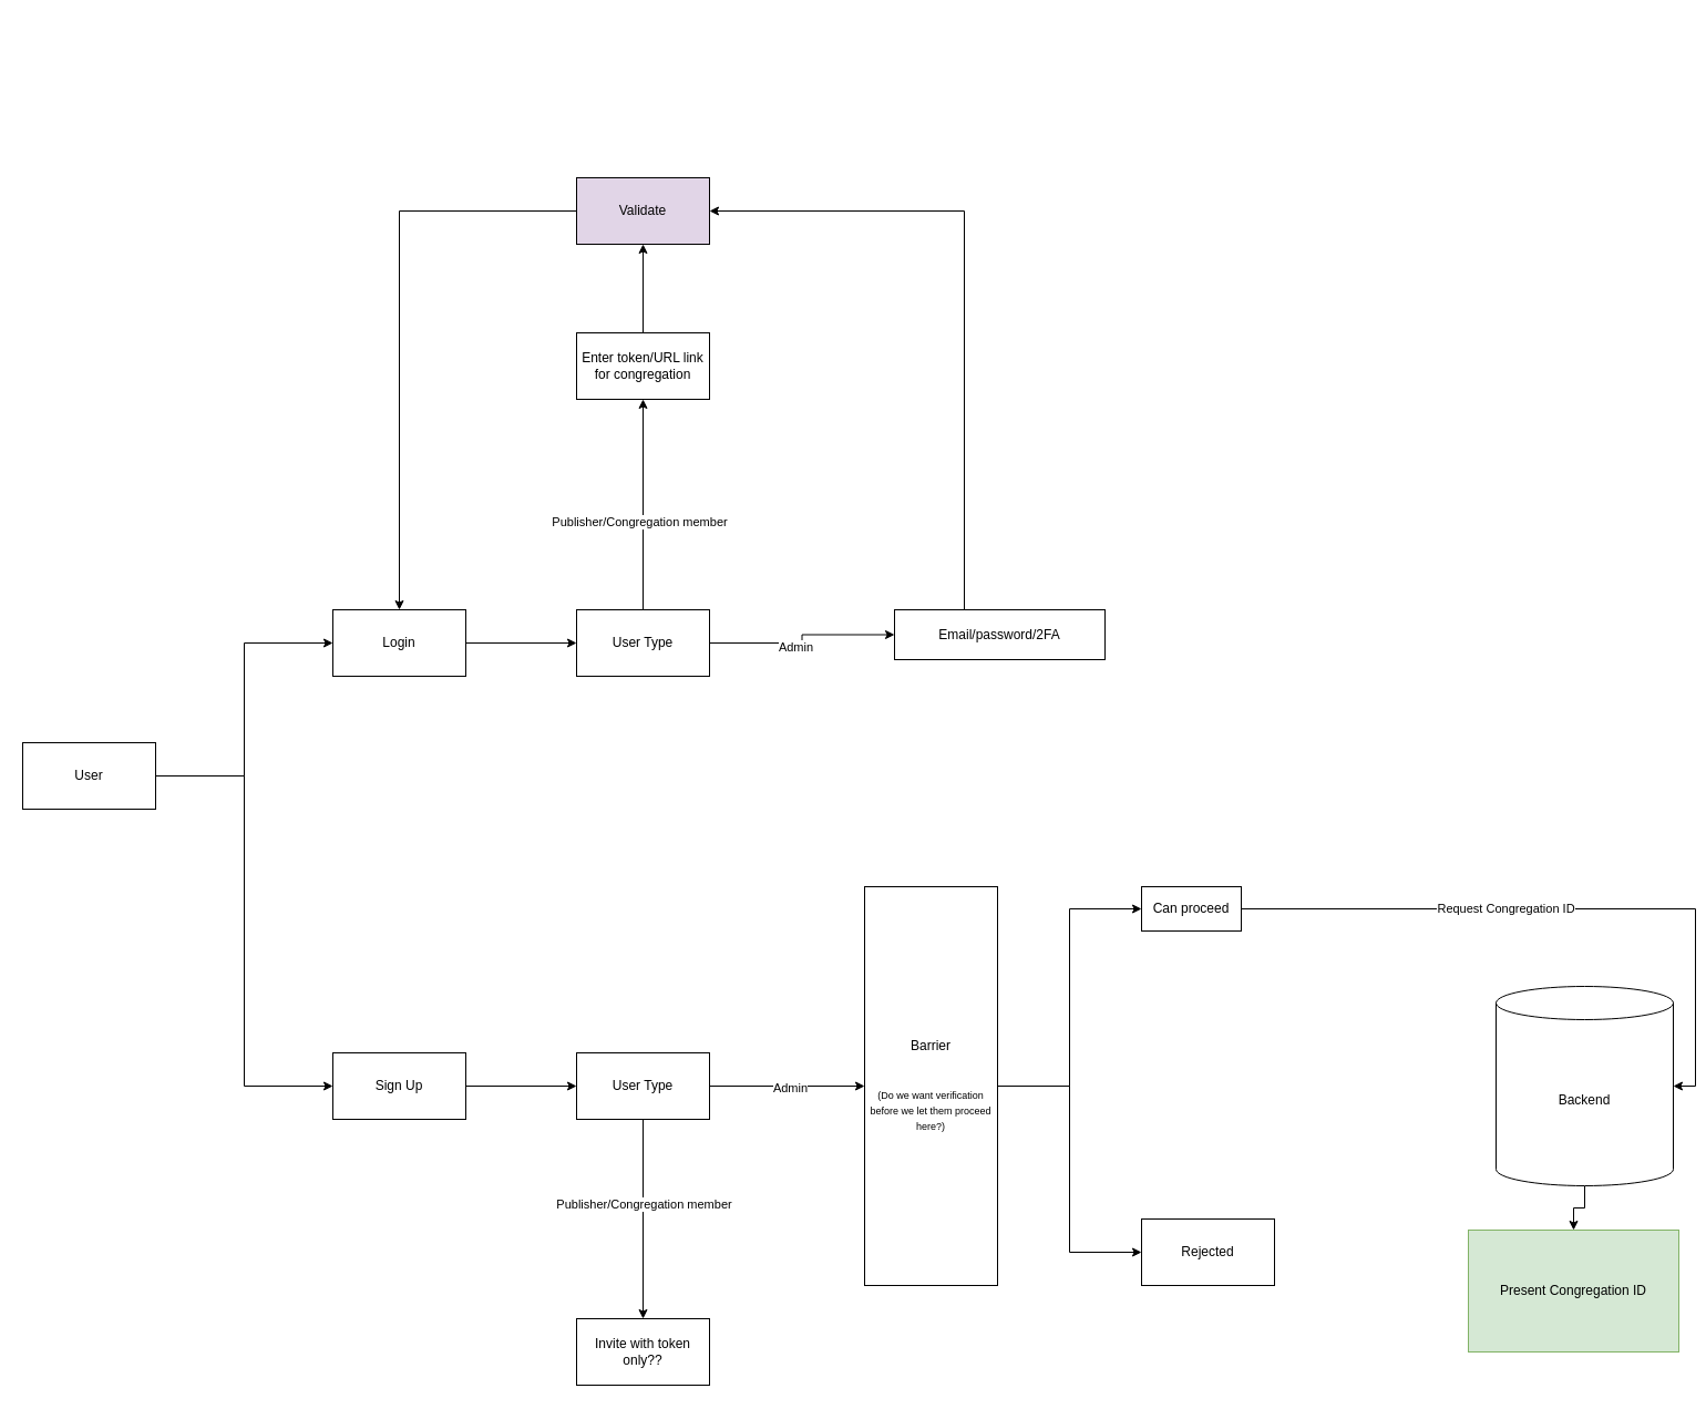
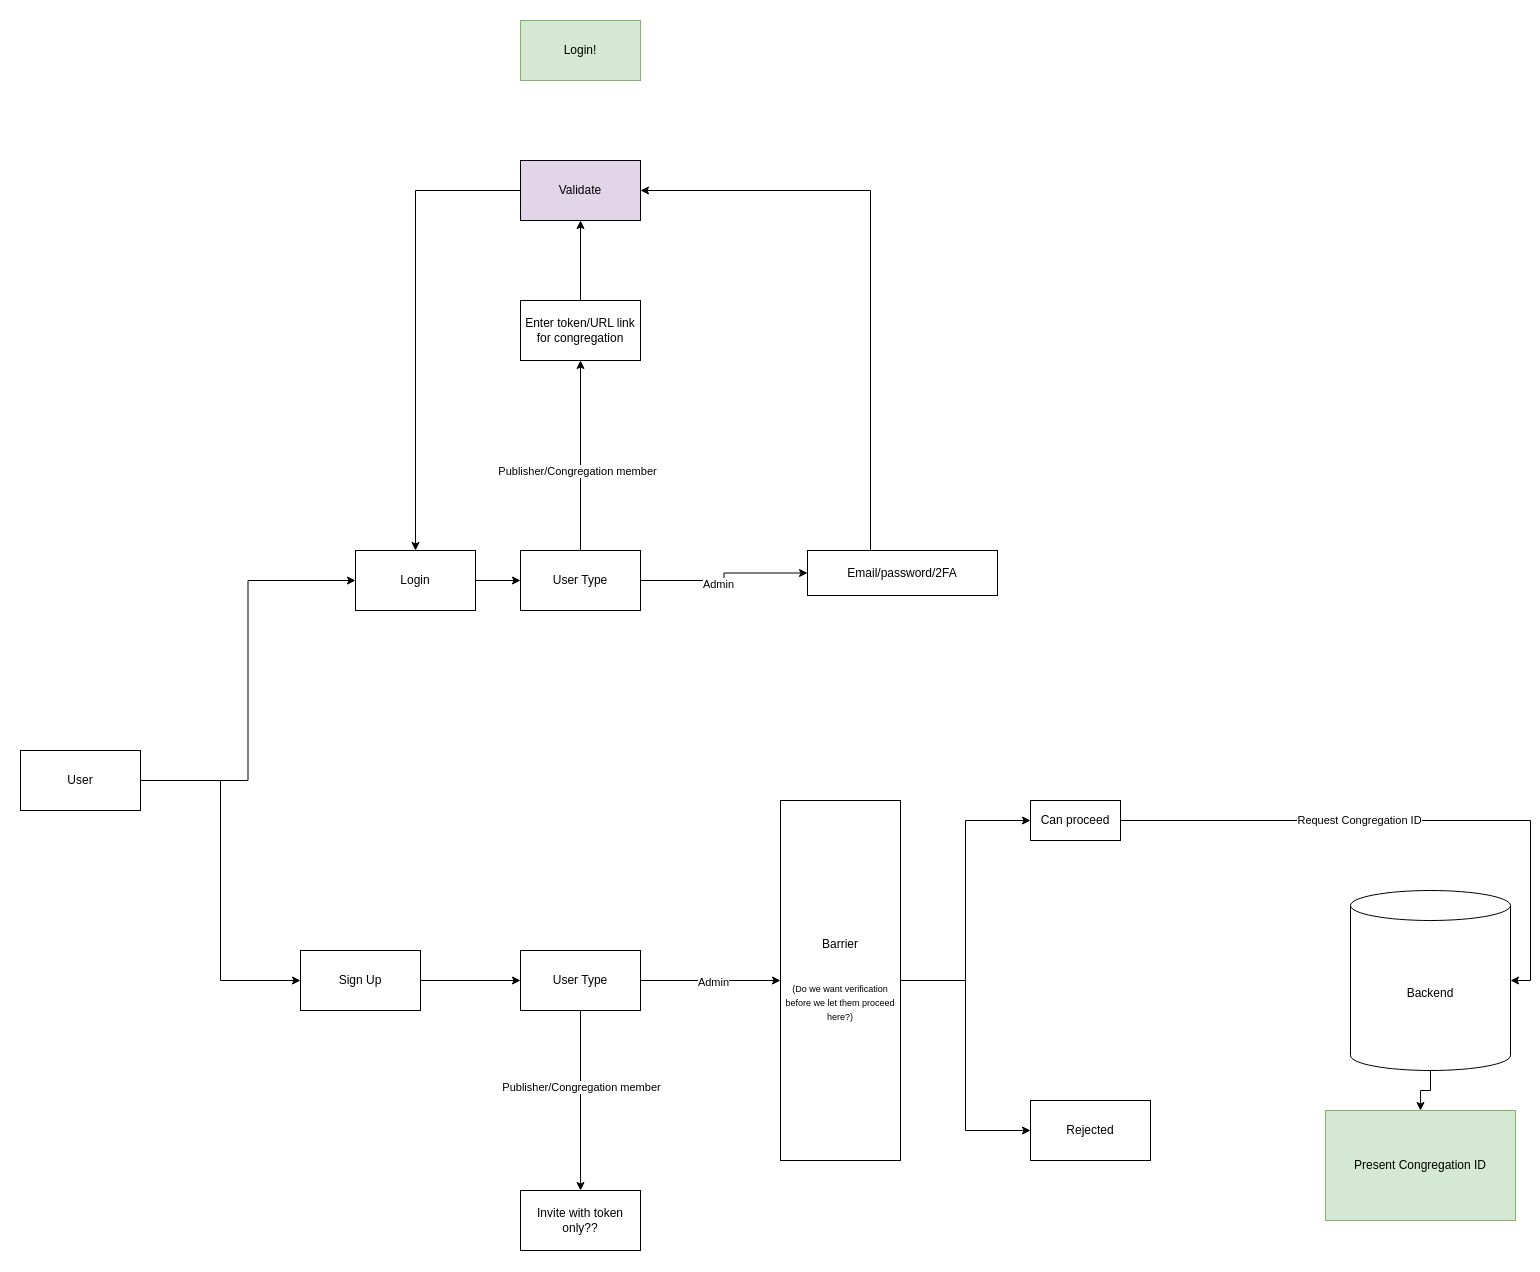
+ <mxCell id="34" value="Login!" style="rounded=0;whiteSpace=wrap;html=1;fillColor=#d5e8d4;strokeColor=#82b366;" vertex="1" parent="1"><mxGeometry x="520" y="20" width="120" height="60" as="geometry" /></mxCell>
- <mxCell id="6" value="Login" style="rounded=0;whiteSpace=wrap;html=1;" vertex="1" parent="1"><mxGeometry x="300" y="550" width="120" height="60" as="geometry" /></mxCell>
+ <mxCell id="6" value="Login" style="rounded=0;whiteSpace=wrap;html=1;" vertex="1" parent="1"><mxGeometry x="355" y="550" width="120" height="60" as="geometry" /></mxCell>
- <mxCell id="4" value="User" style="rounded=0;whiteSpace=wrap;html=1;" vertex="1" parent="1"><mxGeometry x="20" y="670" width="120" height="60" as="geometry" /></mxCell>
+ <mxCell id="4" value="User" style="rounded=0;whiteSpace=wrap;html=1;" vertex="1" parent="1"><mxGeometry x="20" y="750" width="120" height="60" as="geometry" /></mxCell>
